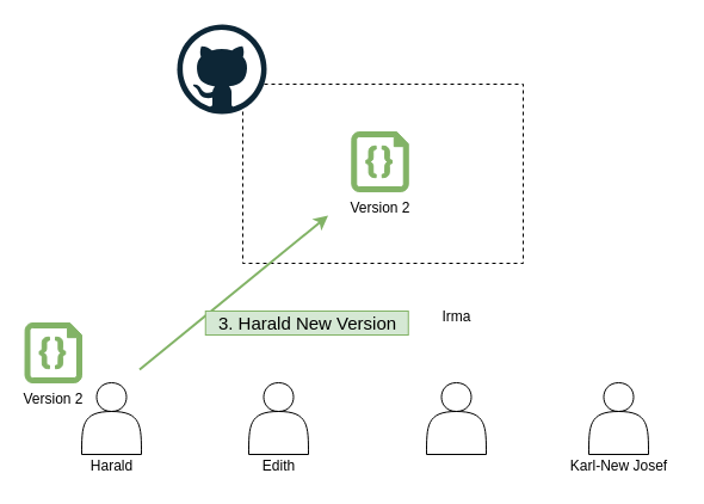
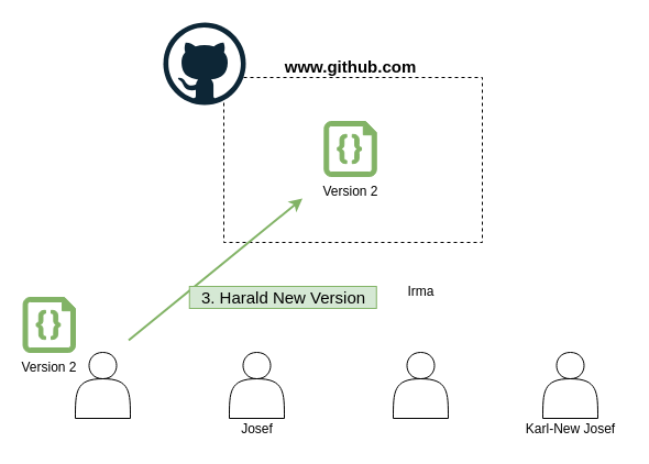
+ <mxCell id="13" value="www.github.com" style="text;html=1;align=center;verticalAlign=middle;resizable=0;points=[];autosize=1;fontStyle=1;fontSize=15;" parent="1" vertex="1"><mxGeometry x="253" y="50" width="130" height="20" as="geometry" /></mxCell>
- <mxCell id="7" value="Harald" style="text;html=1;align=center;verticalAlign=middle;resizable=0;points=[];autosize=1;" parent="1" vertex="1"><mxGeometry x="68" y="380" width="50" height="20" as="geometry" /></mxCell>
- <mxCell id="10" value="Edith" style="text;html=1;align=center;verticalAlign=middle;resizable=0;points=[];autosize=1;" parent="1" vertex="1"><mxGeometry x="213" y="380" width="40" height="20" as="geometry" /></mxCell>
+ <mxCell id="10" value="Josef" style="text;html=1;align=center;verticalAlign=middle;resizable=0;points=[];autosize=1;" parent="1" vertex="1"><mxGeometry x="213" y="380" width="40" height="20" as="geometry" /></mxCell>
